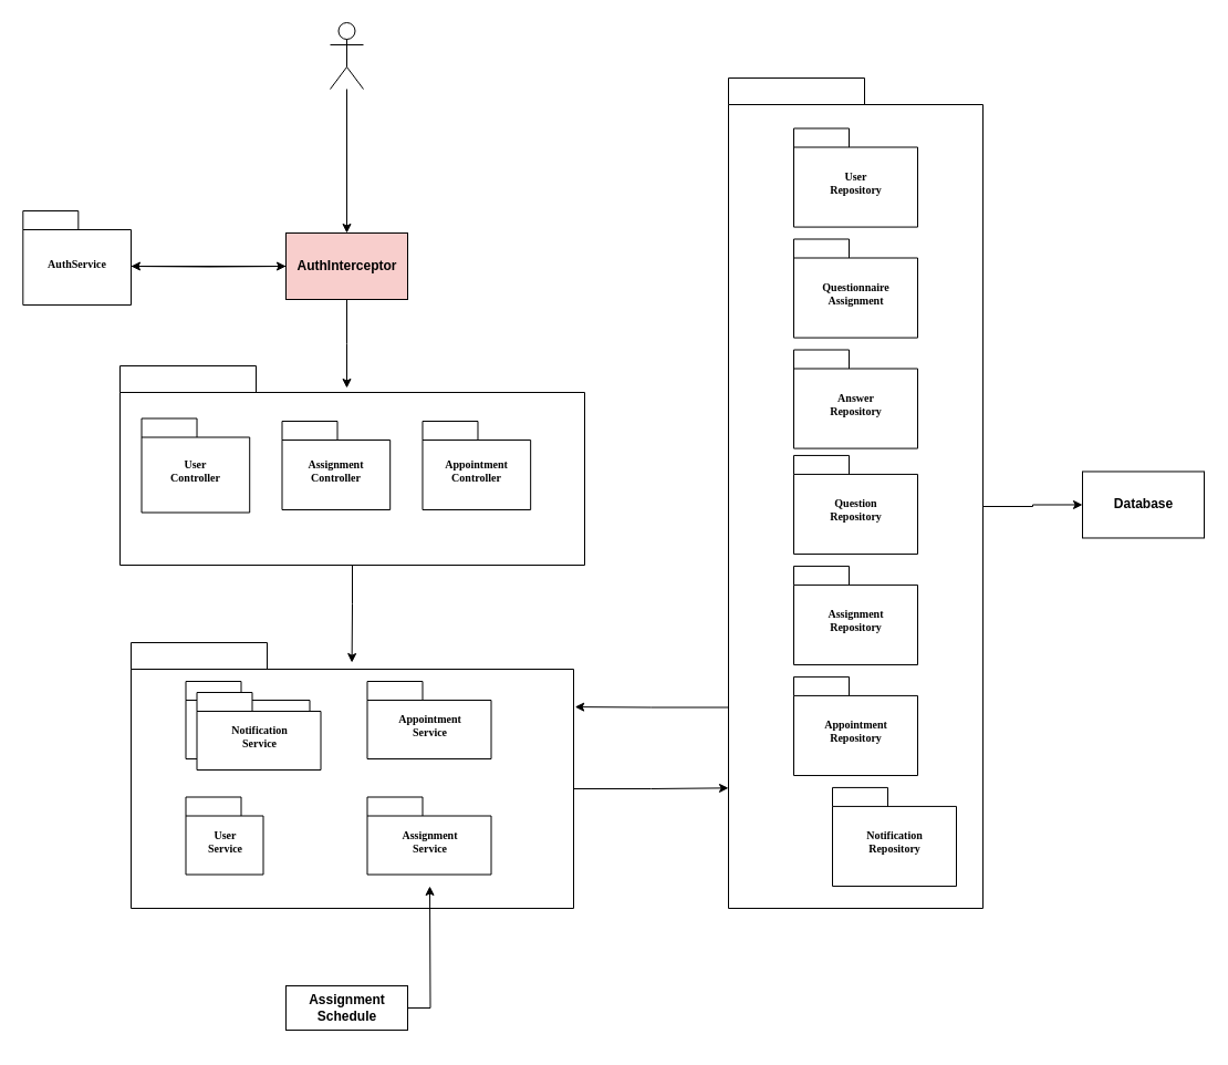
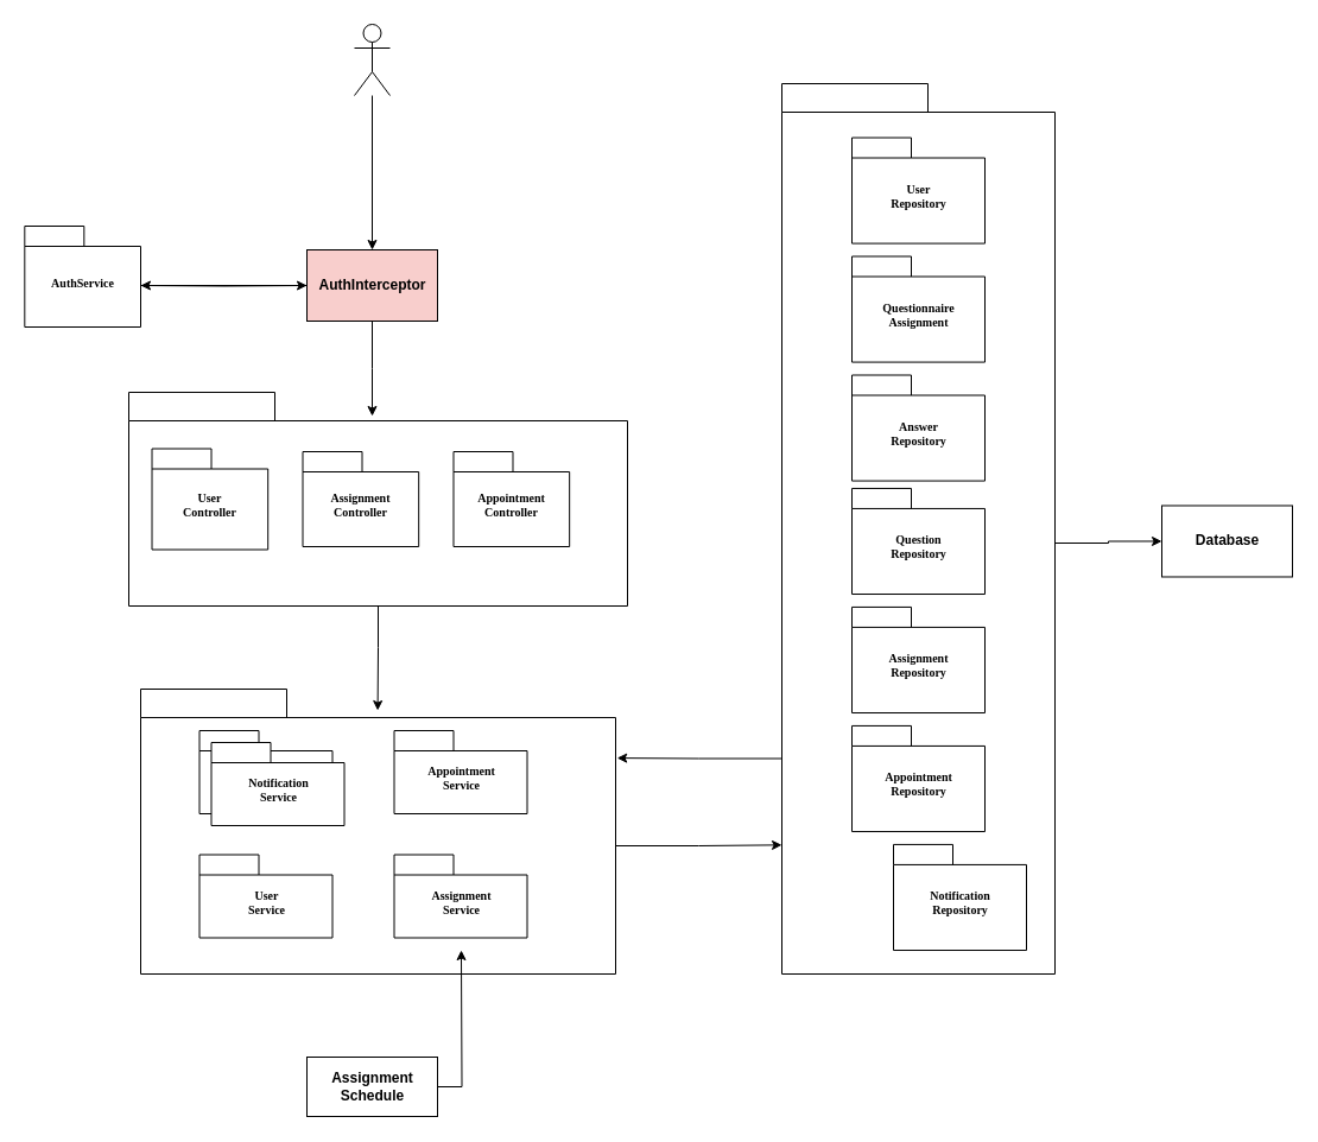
- <mxCell id="20" value="User&lt;br&gt;Service" style="shape=folder;fontStyle=1;spacingTop=10;tabWidth=50;tabHeight=17;tabPosition=left;html=1;rounded=0;shadow=0;comic=0;labelBackgroundColor=none;strokeColor=#000000;strokeWidth=1;fillColor=#ffffff;fontFamily=Verdana;fontSize=10;fontColor=#000000;align=center;" parent="1" vertex="1"><mxGeometry x="167.5" y="719.5" width="70" height="70" as="geometry" /></mxCell>
+ <mxCell id="20" value="User&lt;br&gt;Service" style="shape=folder;fontStyle=1;spacingTop=10;tabWidth=50;tabHeight=17;tabPosition=left;html=1;rounded=0;shadow=0;comic=0;labelBackgroundColor=none;strokeColor=#000000;strokeWidth=1;fillColor=#ffffff;fontFamily=Verdana;fontSize=10;fontColor=#000000;align=center;" parent="1" vertex="1"><mxGeometry x="167.5" y="719.5" width="112" height="70" as="geometry" /></mxCell>
- <mxCell id="32" value="&lt;b&gt;Assignment&lt;br&gt;Schedule&lt;/b&gt;" style="html=1;" vertex="1" parent="1"><mxGeometry x="258" y="890" width="110" height="40" as="geometry" /></mxCell>
+ <mxCell id="32" value="&lt;b&gt;Assignment&lt;br&gt;Schedule&lt;/b&gt;" style="html=1;" vertex="1" parent="1"><mxGeometry x="258" y="890" width="110" height="50" as="geometry" /></mxCell>
